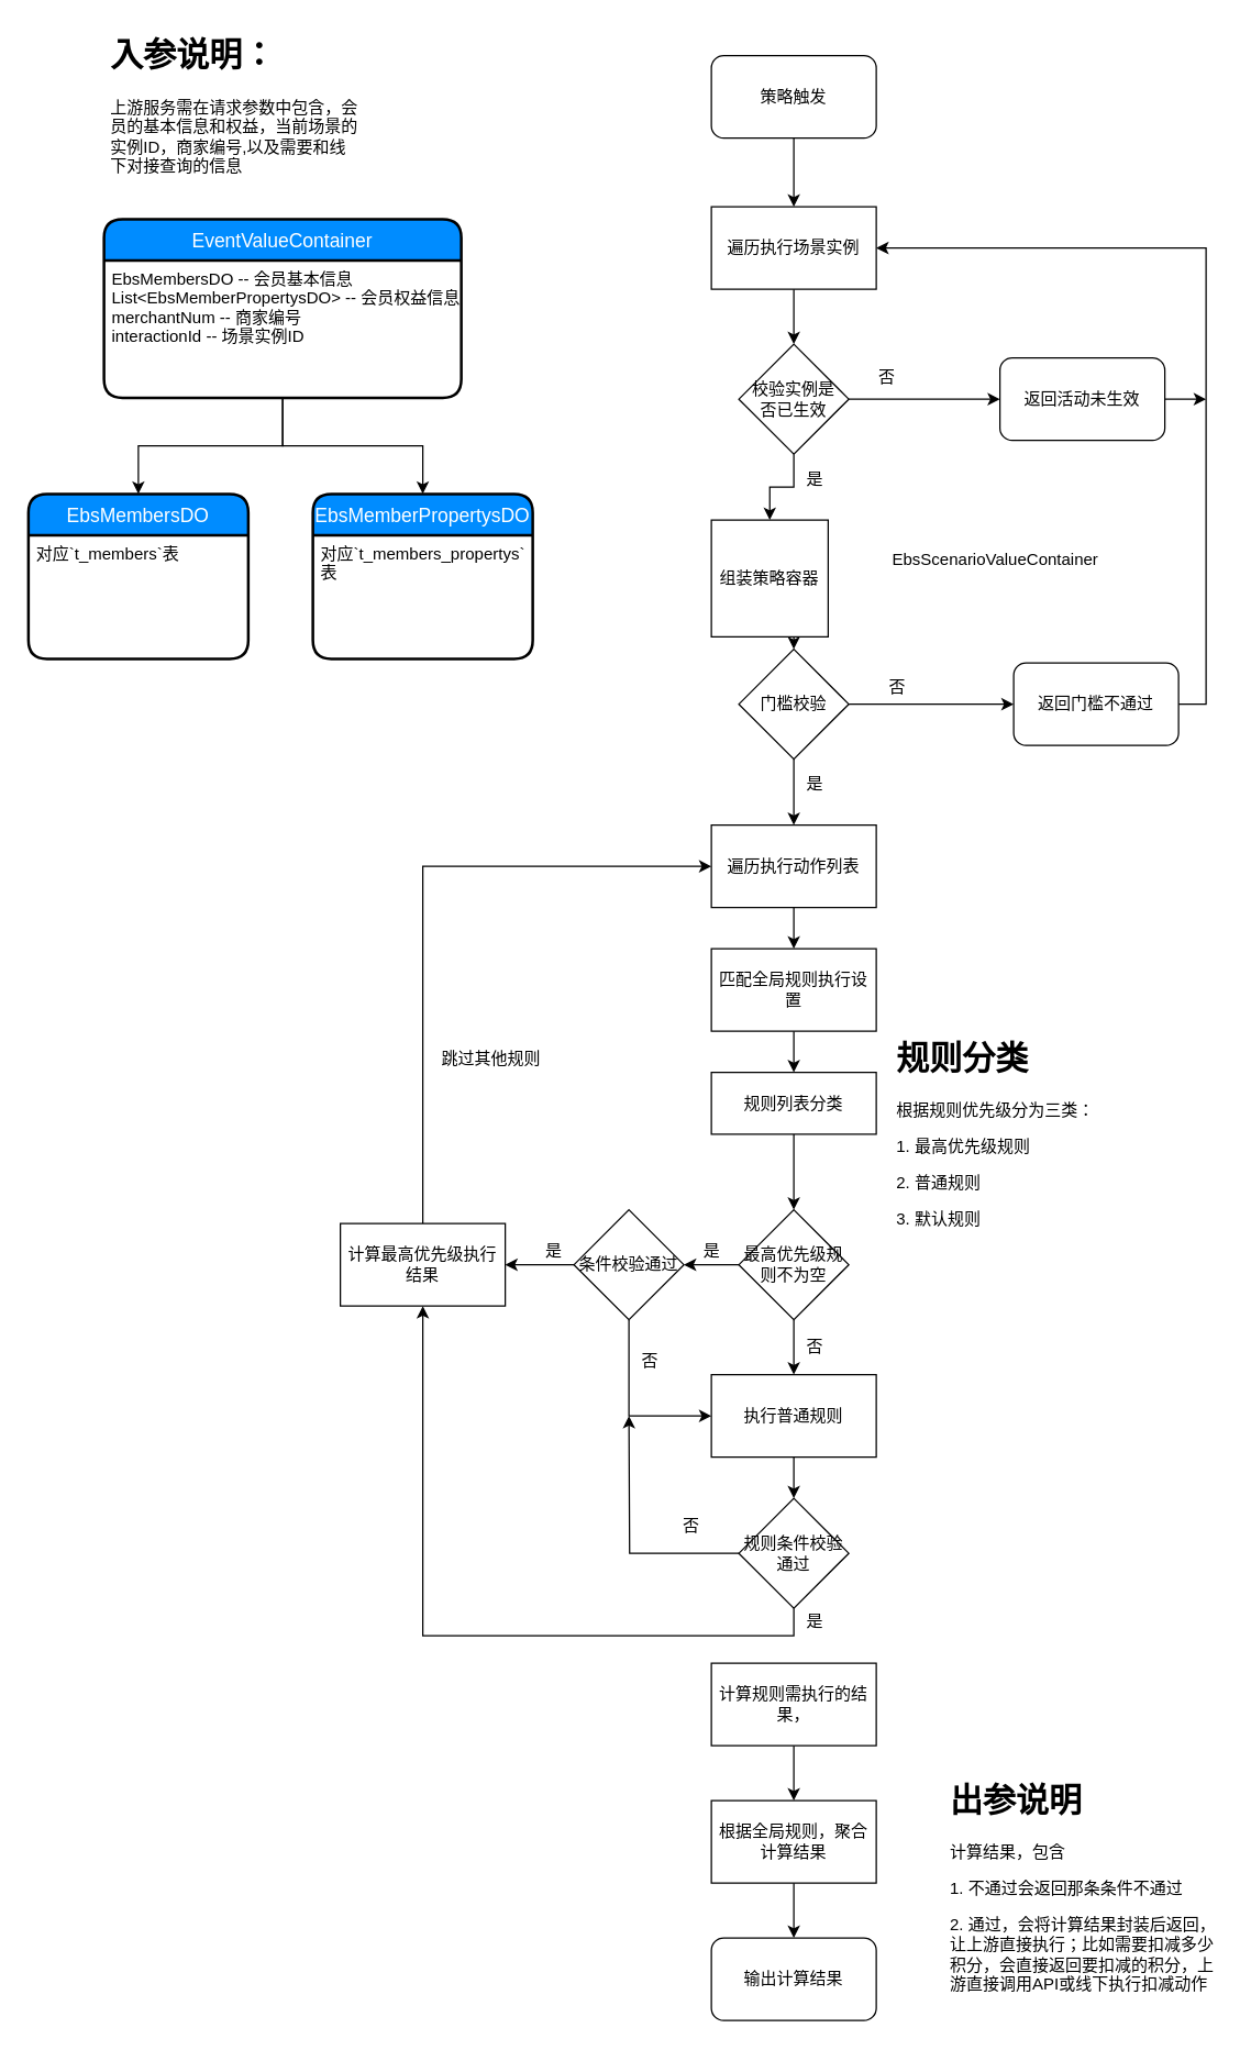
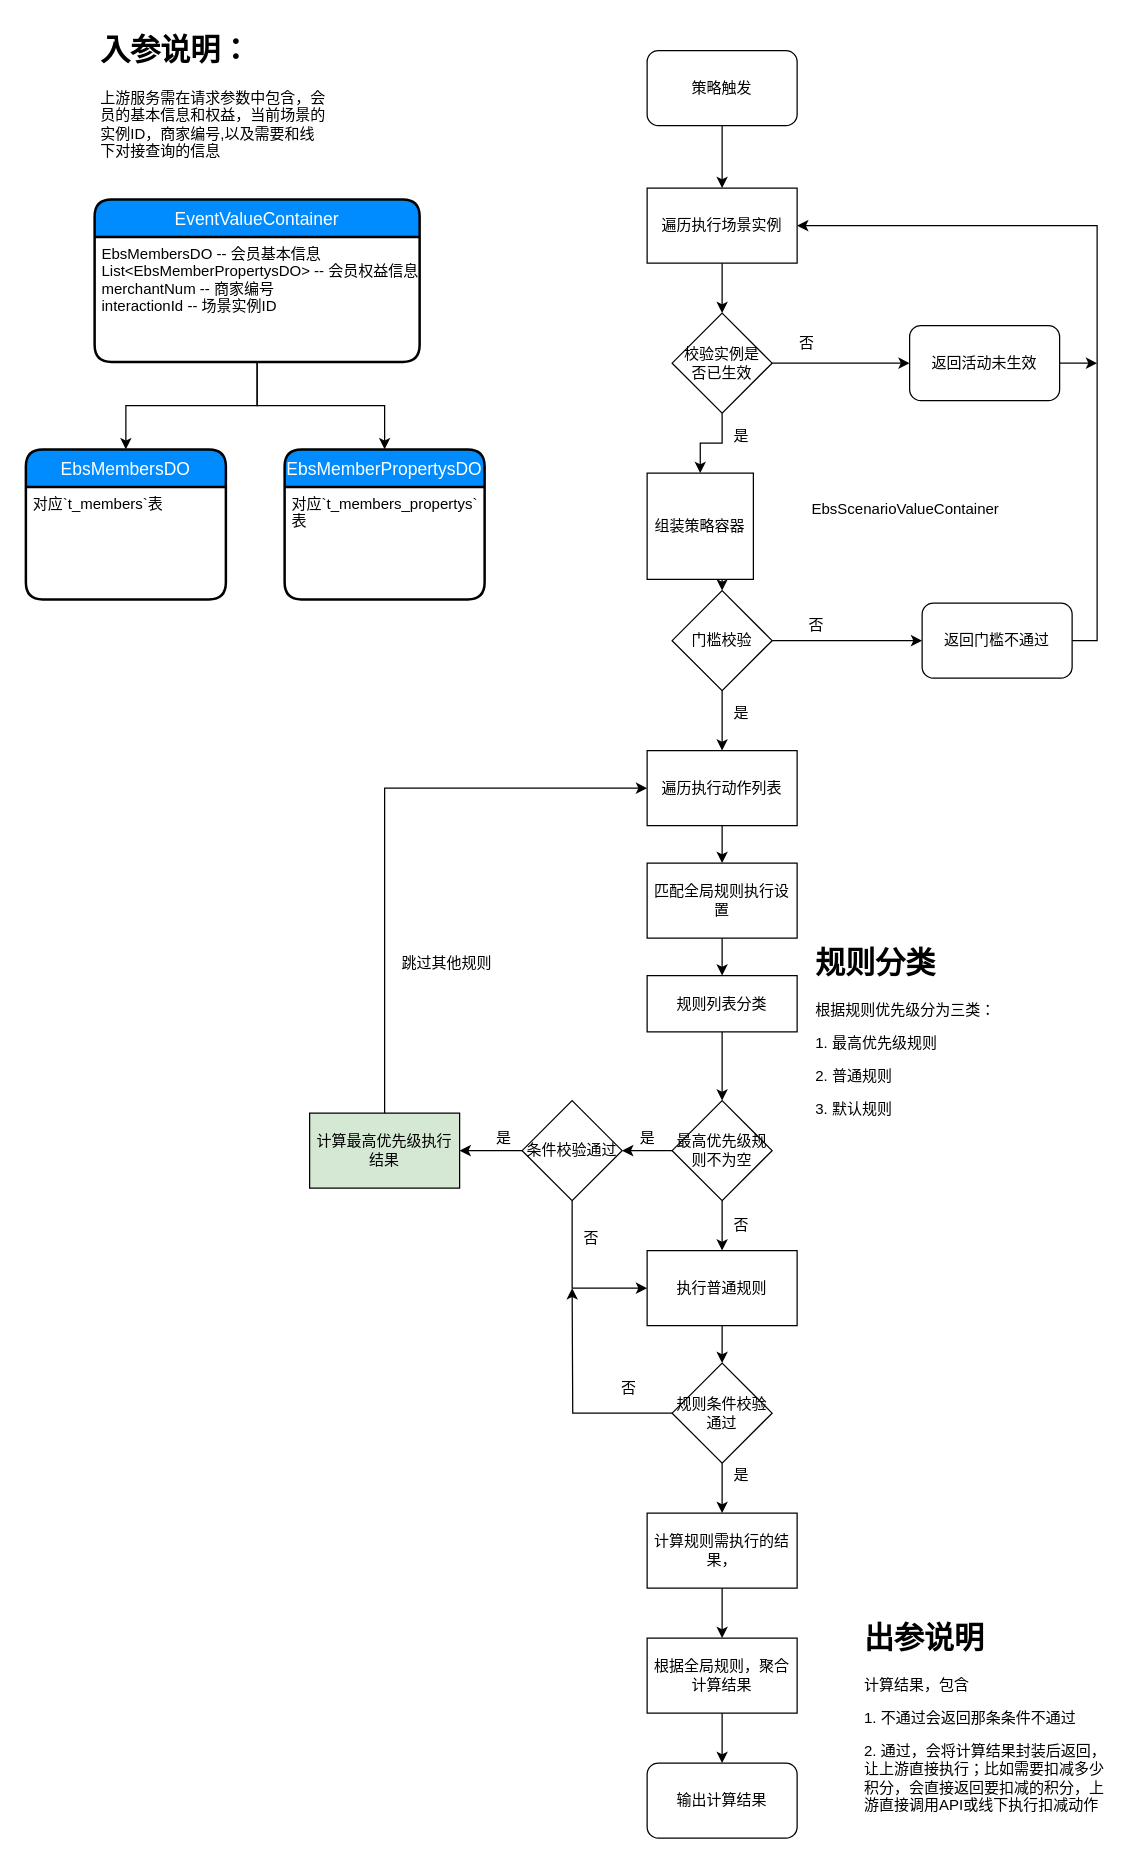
- <mxCell id="48" value="计算最高优先级执行结果" style="rounded=0;whiteSpace=wrap;html=1;" vertex="1" parent="1"><mxGeometry x="247" y="890" width="120" height="60" as="geometry" /></mxCell>
+ <mxCell id="48" value="计算最高优先级执行结果" style="rounded=0;whiteSpace=wrap;html=1;fillColor=#d5e8d4;" vertex="1" parent="1"><mxGeometry x="247" y="890" width="120" height="60" as="geometry" /></mxCell>
- <mxCell id="55" style="edgeStyle=orthogonalEdgeStyle;rounded=0;orthogonalLoop=1;jettySize=auto;html=1;exitX=0.5;exitY=1;exitDx=0;exitDy=0;" edge="1" parent="1" source="57" target="48"><mxGeometry relative="1" as="geometry"><mxPoint x="577" y="1220" as="targetPoint" /></mxGeometry></mxCell>
+ <mxCell id="55" style="edgeStyle=orthogonalEdgeStyle;rounded=0;orthogonalLoop=1;jettySize=auto;html=1;exitX=0.5;exitY=1;exitDx=0;exitDy=0;" edge="1" parent="1" source="57" target="61"><mxGeometry relative="1" as="geometry"><mxPoint x="577" y="1220" as="targetPoint" /></mxGeometry></mxCell>
